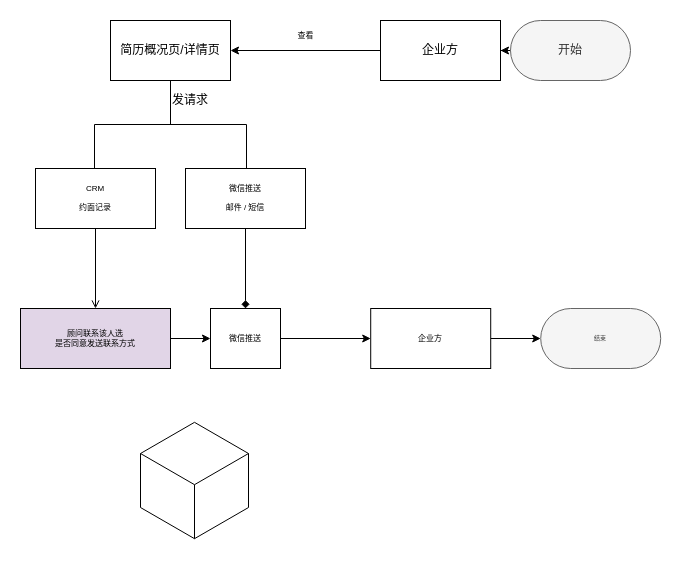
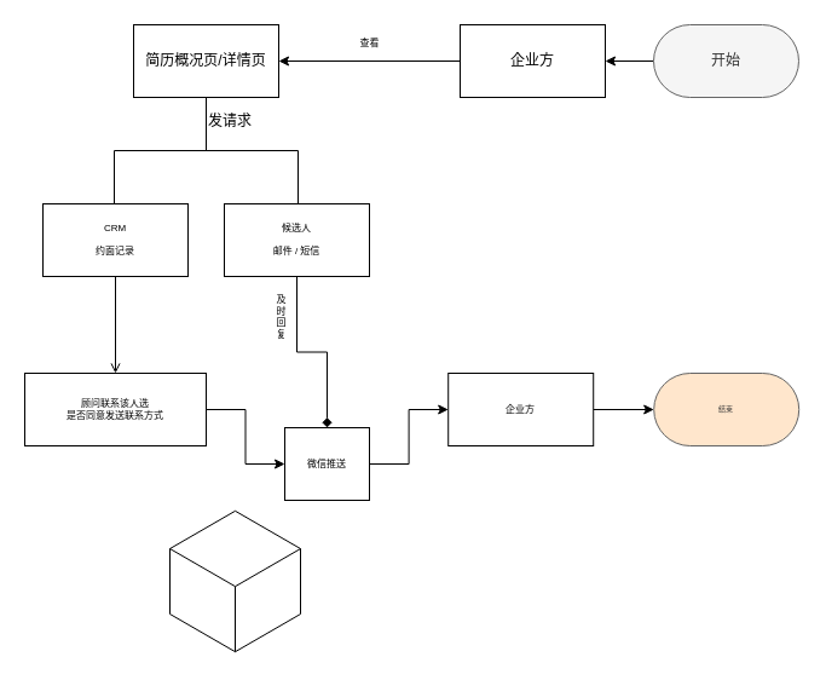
- <mxCell id="3" value="开始" style="rounded=1;whiteSpace=wrap;html=1;arcSize=50;fillColor=#f5f5f5;strokeColor=#666666;fontColor=#333333;" parent="1" vertex="1"><mxGeometry x="510" y="20" width="120" height="60" as="geometry" /></mxCell>
+ <mxCell id="3" value="开始" style="rounded=1;whiteSpace=wrap;html=1;arcSize=50;fillColor=#f5f5f5;strokeColor=#666666;fontColor=#333333;" parent="1" vertex="1"><mxGeometry x="540" y="20" width="120" height="60" as="geometry" /></mxCell>
- <mxCell id="11" value="微信推送&lt;br&gt;&lt;br&gt;邮件 / 短信" style="rounded=0;whiteSpace=wrap;html=1;strokeWidth=1;fillColor=#ffffff;fontSize=8;" parent="1" vertex="1"><mxGeometry x="185" y="168" width="120" height="60" as="geometry" /></mxCell>
+ <mxCell id="11" value="候选人&lt;br&gt;&lt;br&gt;邮件 / 短信" style="rounded=0;whiteSpace=wrap;html=1;strokeWidth=1;fillColor=#ffffff;fontSize=8;" parent="1" vertex="1"><mxGeometry x="185" y="168" width="120" height="60" as="geometry" /></mxCell>
+ <mxCell id="20" value="&lt;div style=&quot;text-align: center&quot;&gt;&lt;span&gt;及&lt;/span&gt;&lt;/div&gt;&lt;div style=&quot;text-align: center&quot;&gt;&lt;span&gt;时&lt;/span&gt;&lt;/div&gt;&lt;div style=&quot;text-align: center&quot;&gt;&lt;span&gt;回&lt;/span&gt;&lt;/div&gt;&lt;div style=&quot;text-align: center&quot;&gt;&lt;span&gt;复&lt;/span&gt;&lt;/div&gt;" style="text;html=1;resizable=0;points=[];autosize=1;align=center;verticalAlign=top;spacingTop=-4;fontSize=8;" parent="1" vertex="1"><mxGeometry x="216.5" y="240" width="30" height="40" as="geometry" /></mxCell>
- <mxCell id="19" value="&lt;font style=&quot;font-size: 8px&quot;&gt;顾问联系该人选&lt;br style=&quot;font-size: 8px&quot;&gt;是否同意发送联系方式&lt;/font&gt;&lt;br style=&quot;font-size: 6px&quot;&gt;" style="rounded=0;whiteSpace=wrap;html=1;strokeWidth=1;fillColor=#e1d5e7;fontSize=6;" parent="1" vertex="1"><mxGeometry x="20" y="308" width="150" height="60" as="geometry" /></mxCell>
+ <mxCell id="19" value="&lt;font style=&quot;font-size: 8px&quot;&gt;顾问联系该人选&lt;br style=&quot;font-size: 8px&quot;&gt;是否同意发送联系方式&lt;/font&gt;&lt;br style=&quot;font-size: 6px&quot;&gt;" style="rounded=0;whiteSpace=wrap;html=1;strokeWidth=1;fillColor=#ffffff;fontSize=6;" parent="1" vertex="1"><mxGeometry x="20" y="308" width="150" height="60" as="geometry" /></mxCell>
- <mxCell id="13" value="微信推送" style="rounded=0;whiteSpace=wrap;html=1;strokeWidth=1;fillColor=#ffffff;fontSize=8;" parent="1" vertex="1"><mxGeometry x="210" y="308" width="70" height="60" as="geometry" /></mxCell>
+ <mxCell id="13" value="微信推送" style="rounded=0;whiteSpace=wrap;html=1;strokeWidth=1;fillColor=#ffffff;fontSize=8;" parent="1" vertex="1"><mxGeometry x="235" y="353" width="70" height="60" as="geometry" /></mxCell>
- <mxCell id="21" value="结束" style="rounded=1;whiteSpace=wrap;html=1;strokeWidth=1;fontSize=6;align=center;arcSize=50;fillColor=#f5f5f5;strokeColor=#666666;fontColor=#333333;" parent="1" vertex="1"><mxGeometry x="540.214" y="308" width="120" height="60" as="geometry" /></mxCell>
+ <mxCell id="21" value="结束" style="rounded=1;whiteSpace=wrap;html=1;strokeWidth=1;fontSize=6;align=center;arcSize=50;fillColor=#ffe6cc;strokeColor=#666666;fontColor=#333333;" parent="1" vertex="1"><mxGeometry x="540.214" y="308" width="120" height="60" as="geometry" /></mxCell>
